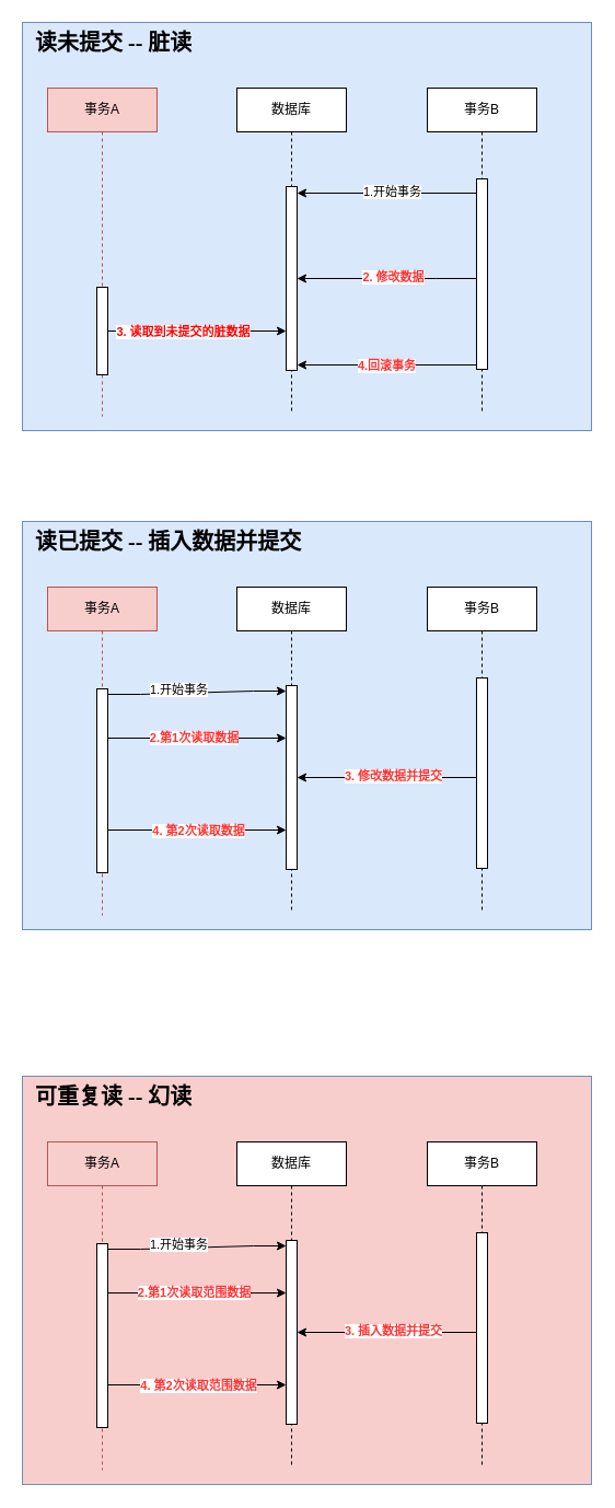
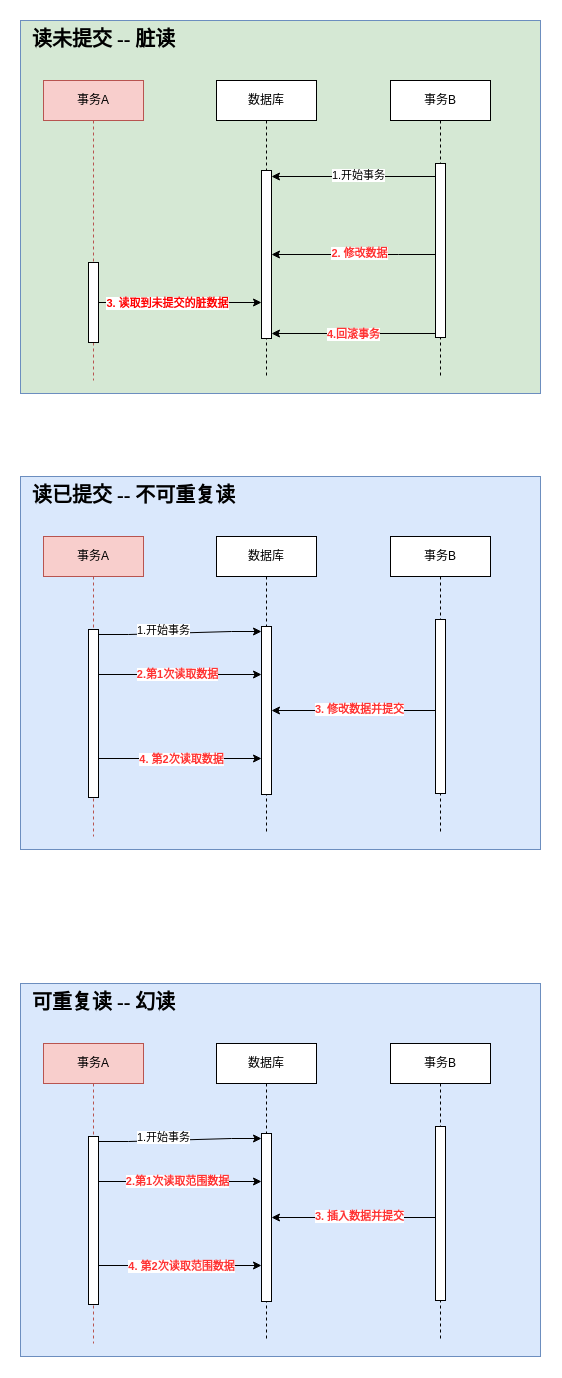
- <mxCell id="3" value="&lt;font style=&quot;font-size: 20px;&quot; face=&quot;MesloLGS NF&quot;&gt;&lt;b&gt;&amp;nbsp; 读未提交 -- 脏读&lt;/b&gt;&lt;/font&gt;" style="rounded=0;whiteSpace=wrap;html=1;align=left;verticalAlign=top;fillColor=#dae8fc;strokeColor=#6c8ebf;" vertex="1" parent="2"><mxGeometry width="520" height="373" as="geometry" /></mxCell>
+ <mxCell id="3" value="&lt;font style=&quot;font-size: 20px;&quot; face=&quot;MesloLGS NF&quot;&gt;&lt;b&gt;&amp;nbsp; 读未提交 -- 脏读&lt;/b&gt;&lt;/font&gt;" style="rounded=0;whiteSpace=wrap;html=1;align=left;verticalAlign=top;fillColor=#d5e8d4;strokeColor=#6c8ebf;" vertex="1" parent="2"><mxGeometry width="520" height="373" as="geometry" /></mxCell>
- <mxCell id="19" value="&lt;font style=&quot;font-size: 20px;&quot; face=&quot;MesloLGS NF&quot;&gt;&lt;b&gt;&amp;nbsp; 读已提交 -- 插入数据并提交&lt;/b&gt;&lt;/font&gt;" style="rounded=0;whiteSpace=wrap;html=1;align=left;verticalAlign=top;fillColor=#dae8fc;strokeColor=#6c8ebf;" vertex="1" parent="18"><mxGeometry width="520" height="373" as="geometry" /></mxCell>
+ <mxCell id="19" value="&lt;font style=&quot;font-size: 20px;&quot; face=&quot;MesloLGS NF&quot;&gt;&lt;b&gt;&amp;nbsp; 读已提交 -- 不可重复读&lt;/b&gt;&lt;/font&gt;" style="rounded=0;whiteSpace=wrap;html=1;align=left;verticalAlign=top;fillColor=#dae8fc;strokeColor=#6c8ebf;" vertex="1" parent="18"><mxGeometry width="520" height="373" as="geometry" /></mxCell>
- <mxCell id="35" value="&lt;font style=&quot;font-size: 20px;&quot; face=&quot;MesloLGS NF&quot;&gt;&lt;b&gt;&amp;nbsp; 可重复读 -- 幻读&lt;/b&gt;&lt;/font&gt;" style="rounded=0;whiteSpace=wrap;html=1;align=left;verticalAlign=top;fillColor=#f8cecc;strokeColor=#6c8ebf;" vertex="1" parent="34"><mxGeometry width="520" height="373" as="geometry" /></mxCell>
+ <mxCell id="35" value="&lt;font style=&quot;font-size: 20px;&quot; face=&quot;MesloLGS NF&quot;&gt;&lt;b&gt;&amp;nbsp; 可重复读 -- 幻读&lt;/b&gt;&lt;/font&gt;" style="rounded=0;whiteSpace=wrap;html=1;align=left;verticalAlign=top;fillColor=#dae8fc;strokeColor=#6c8ebf;" vertex="1" parent="34"><mxGeometry width="520" height="373" as="geometry" /></mxCell>
